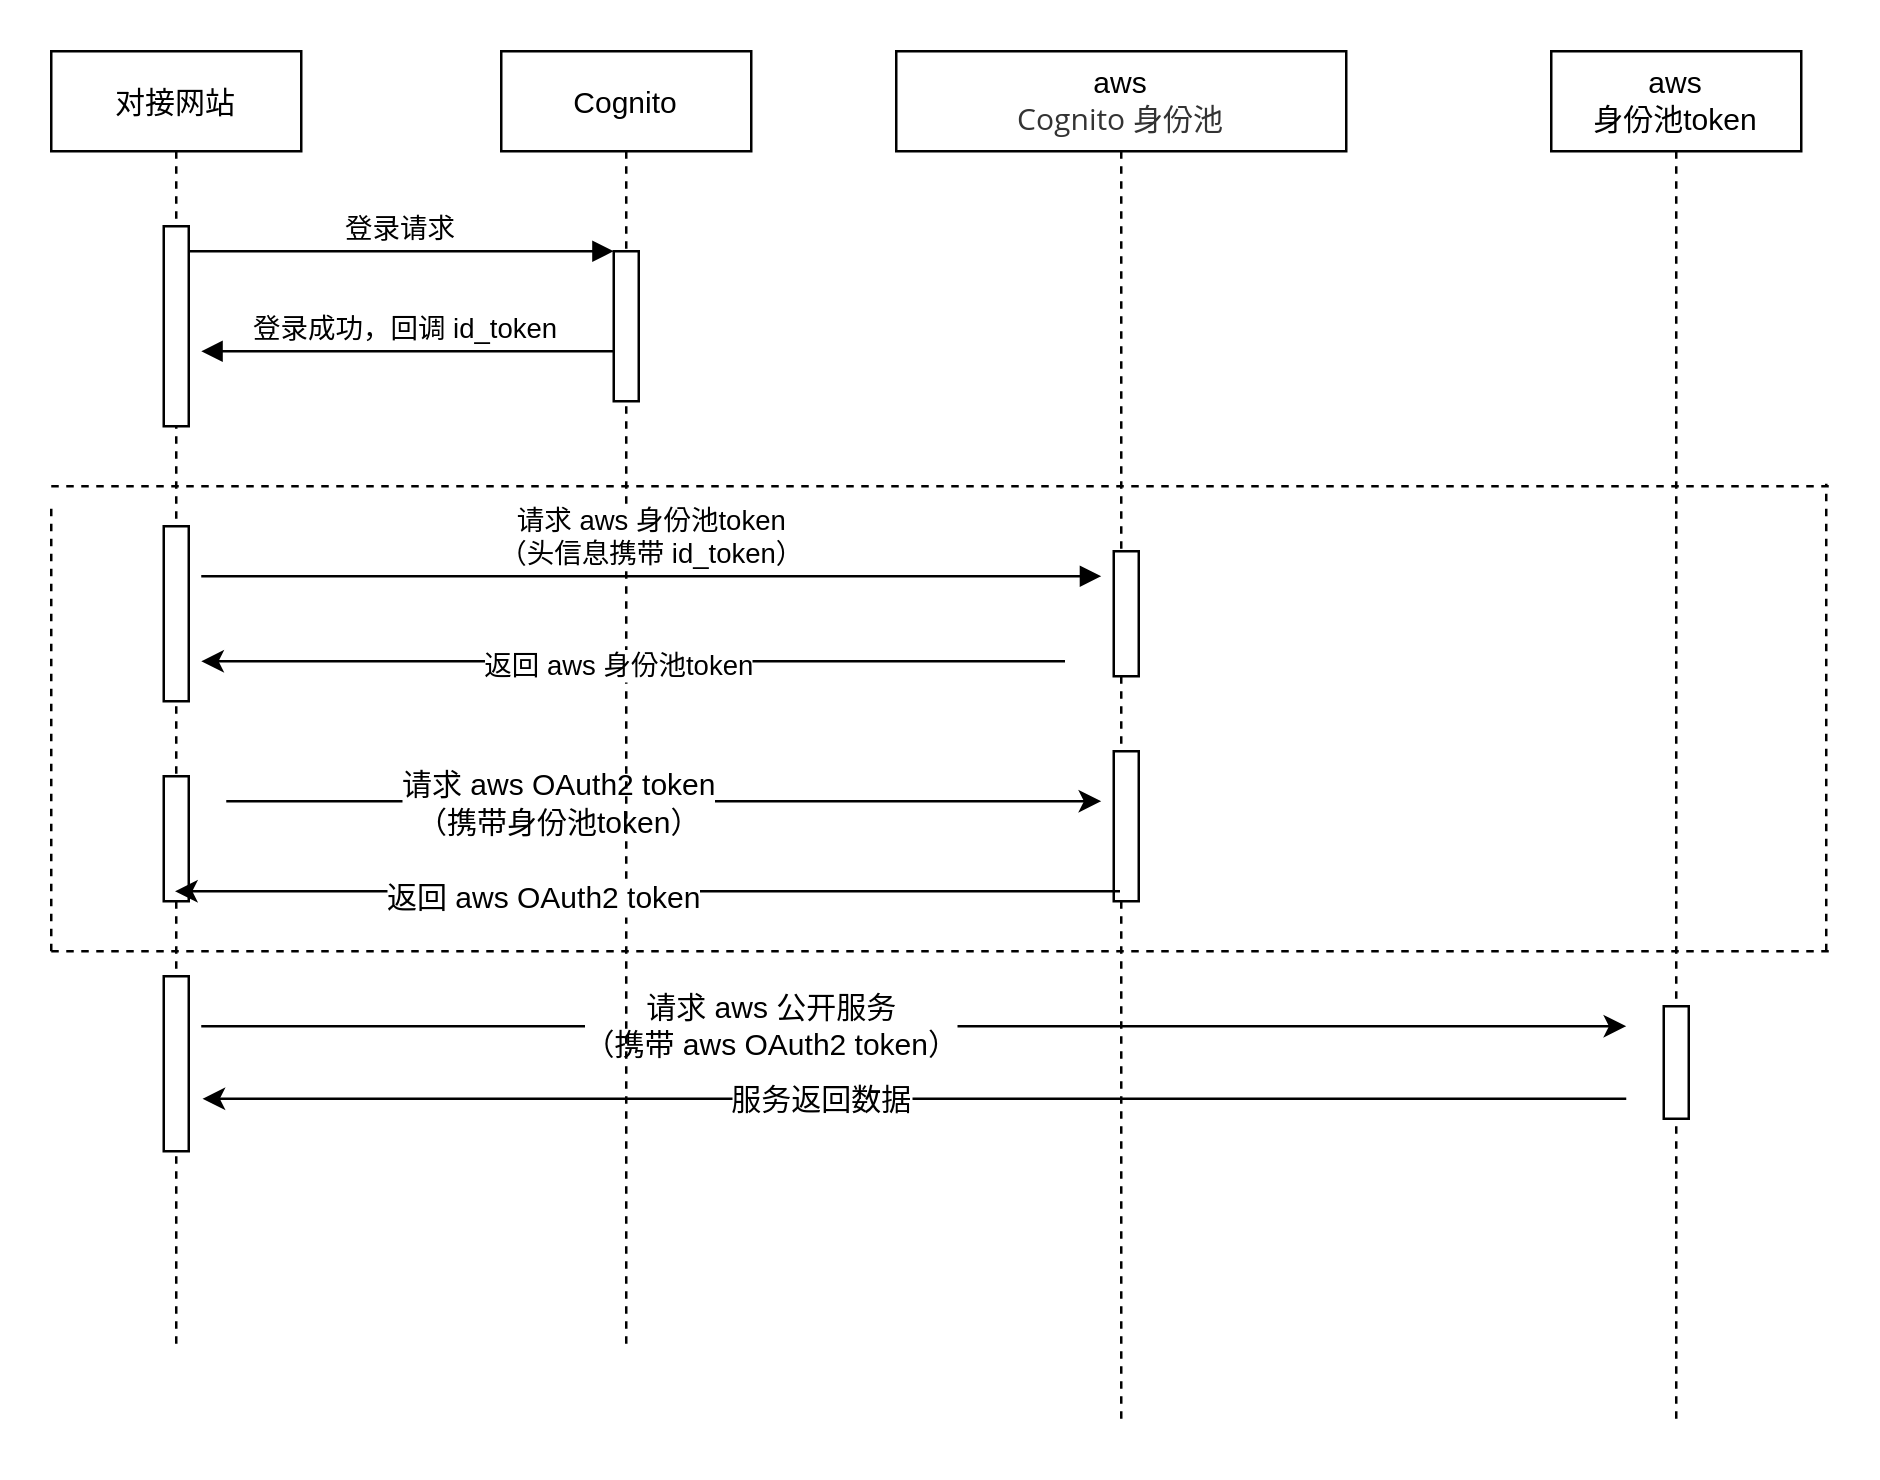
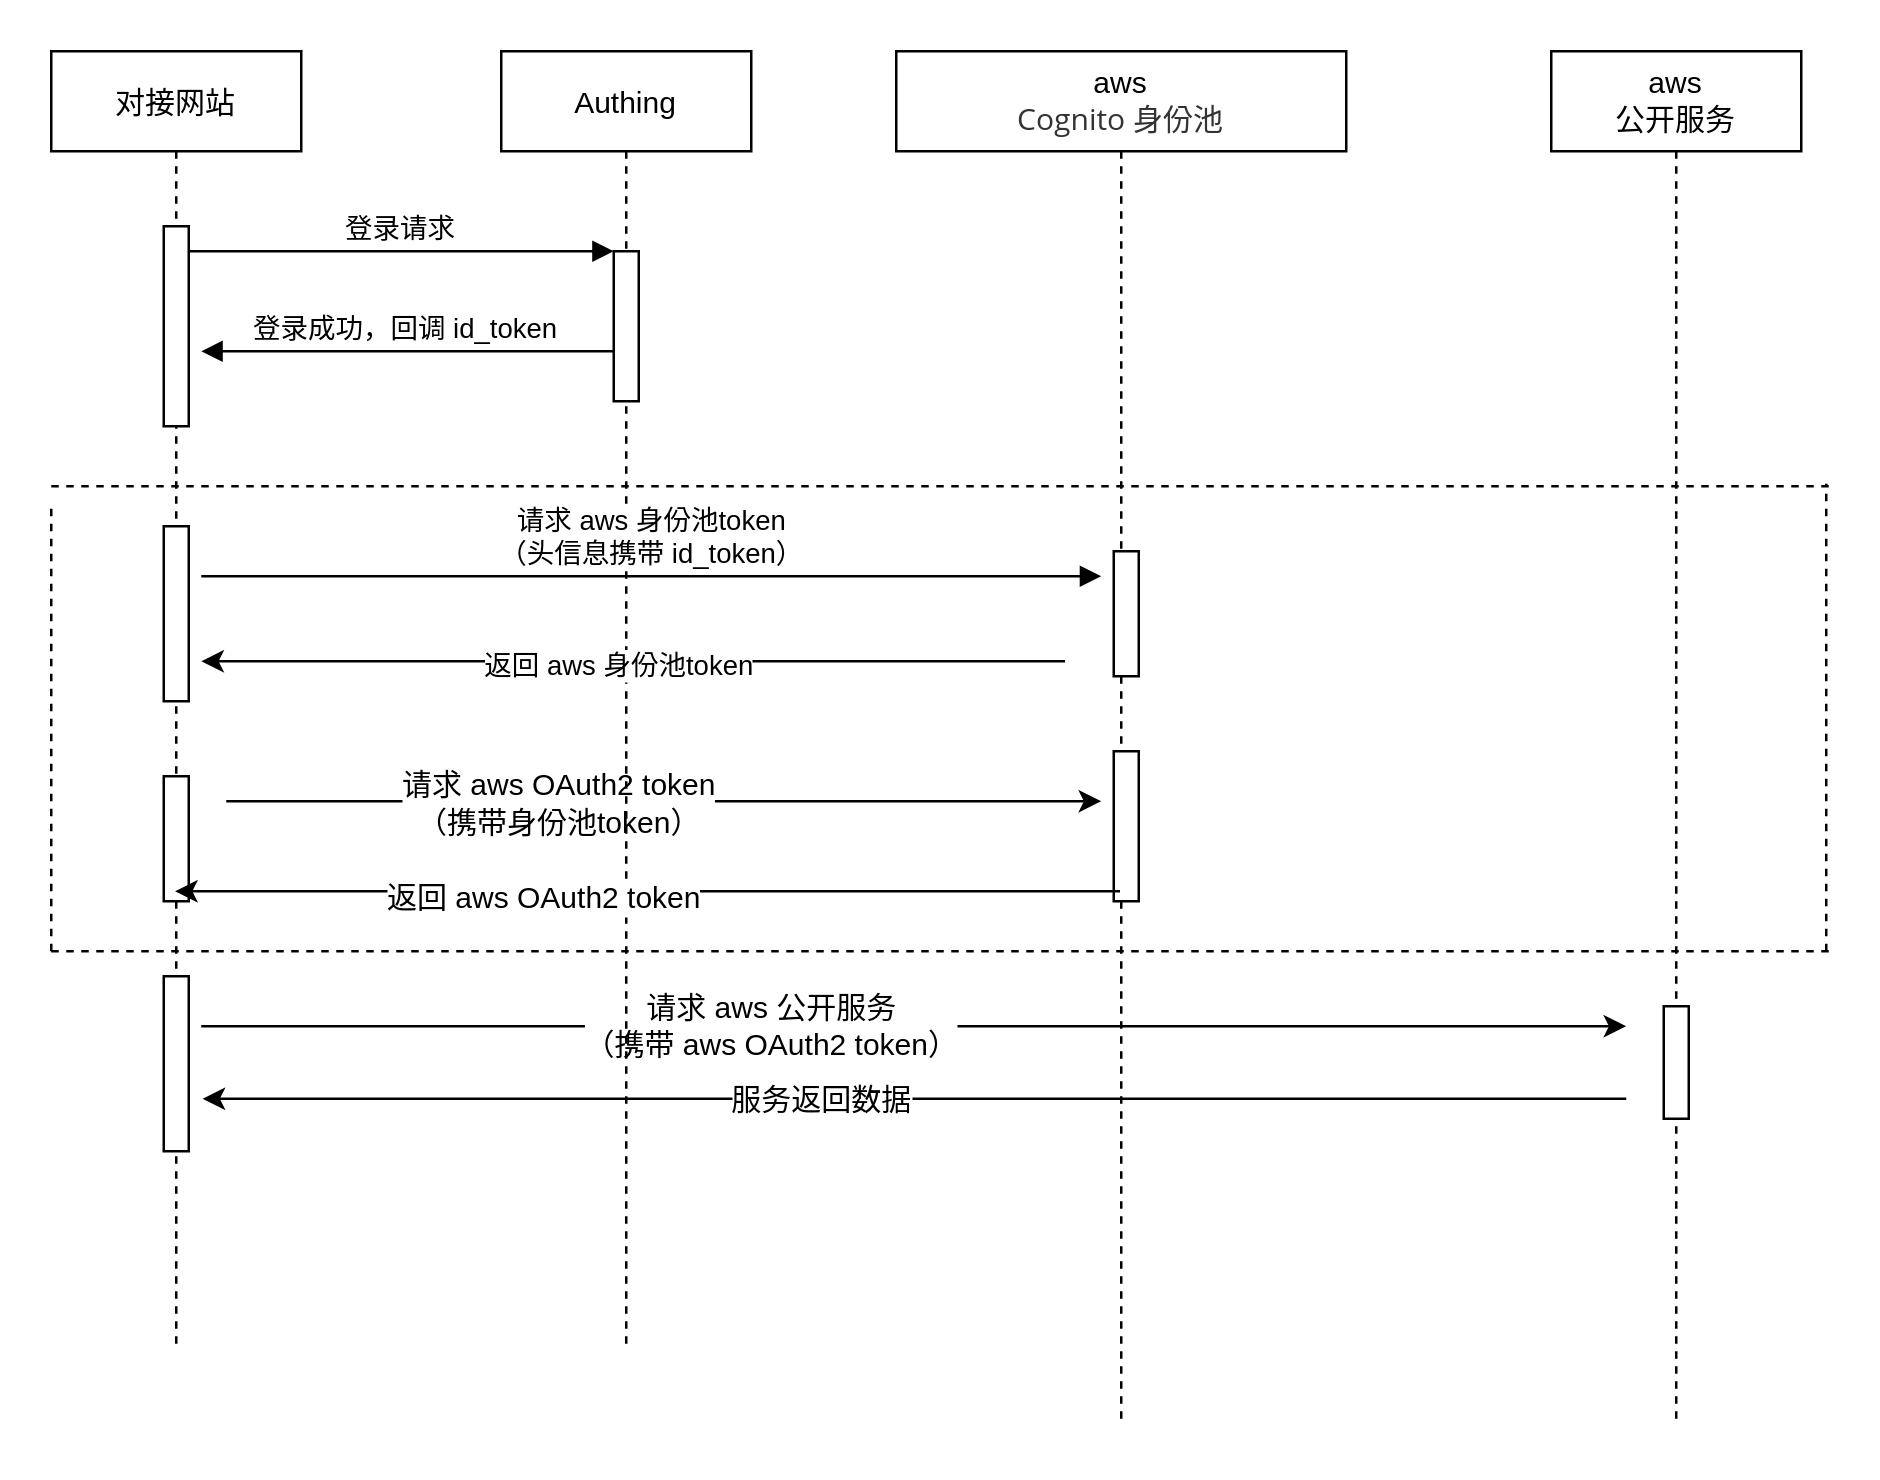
- <mxCell id="23" value="aws&lt;br&gt;身份池token" style="shape=umlLifeline;perimeter=lifelinePerimeter;whiteSpace=wrap;html=1;container=1;collapsible=0;recursiveResize=0;outlineConnect=0;fontSize=12;" vertex="1" parent="1"><mxGeometry x="620" y="20" width="100" height="550" as="geometry" /></mxCell>
+ <mxCell id="23" value="aws&lt;br&gt;公开服务" style="shape=umlLifeline;perimeter=lifelinePerimeter;whiteSpace=wrap;html=1;container=1;collapsible=0;recursiveResize=0;outlineConnect=0;fontSize=12;" vertex="1" parent="1"><mxGeometry x="620" y="20" width="100" height="550" as="geometry" /></mxCell>
- <mxCell id="13" value="Cognito" style="shape=umlLifeline;perimeter=lifelinePerimeter;container=1;collapsible=0;recursiveResize=0;rounded=0;shadow=0;strokeWidth=1;" vertex="1" parent="1"><mxGeometry x="200" y="20" width="100" height="520" as="geometry" /></mxCell>
+ <mxCell id="13" value="Authing" style="shape=umlLifeline;perimeter=lifelinePerimeter;container=1;collapsible=0;recursiveResize=0;rounded=0;shadow=0;strokeWidth=1;" vertex="1" parent="1"><mxGeometry x="200" y="20" width="100" height="520" as="geometry" /></mxCell>
